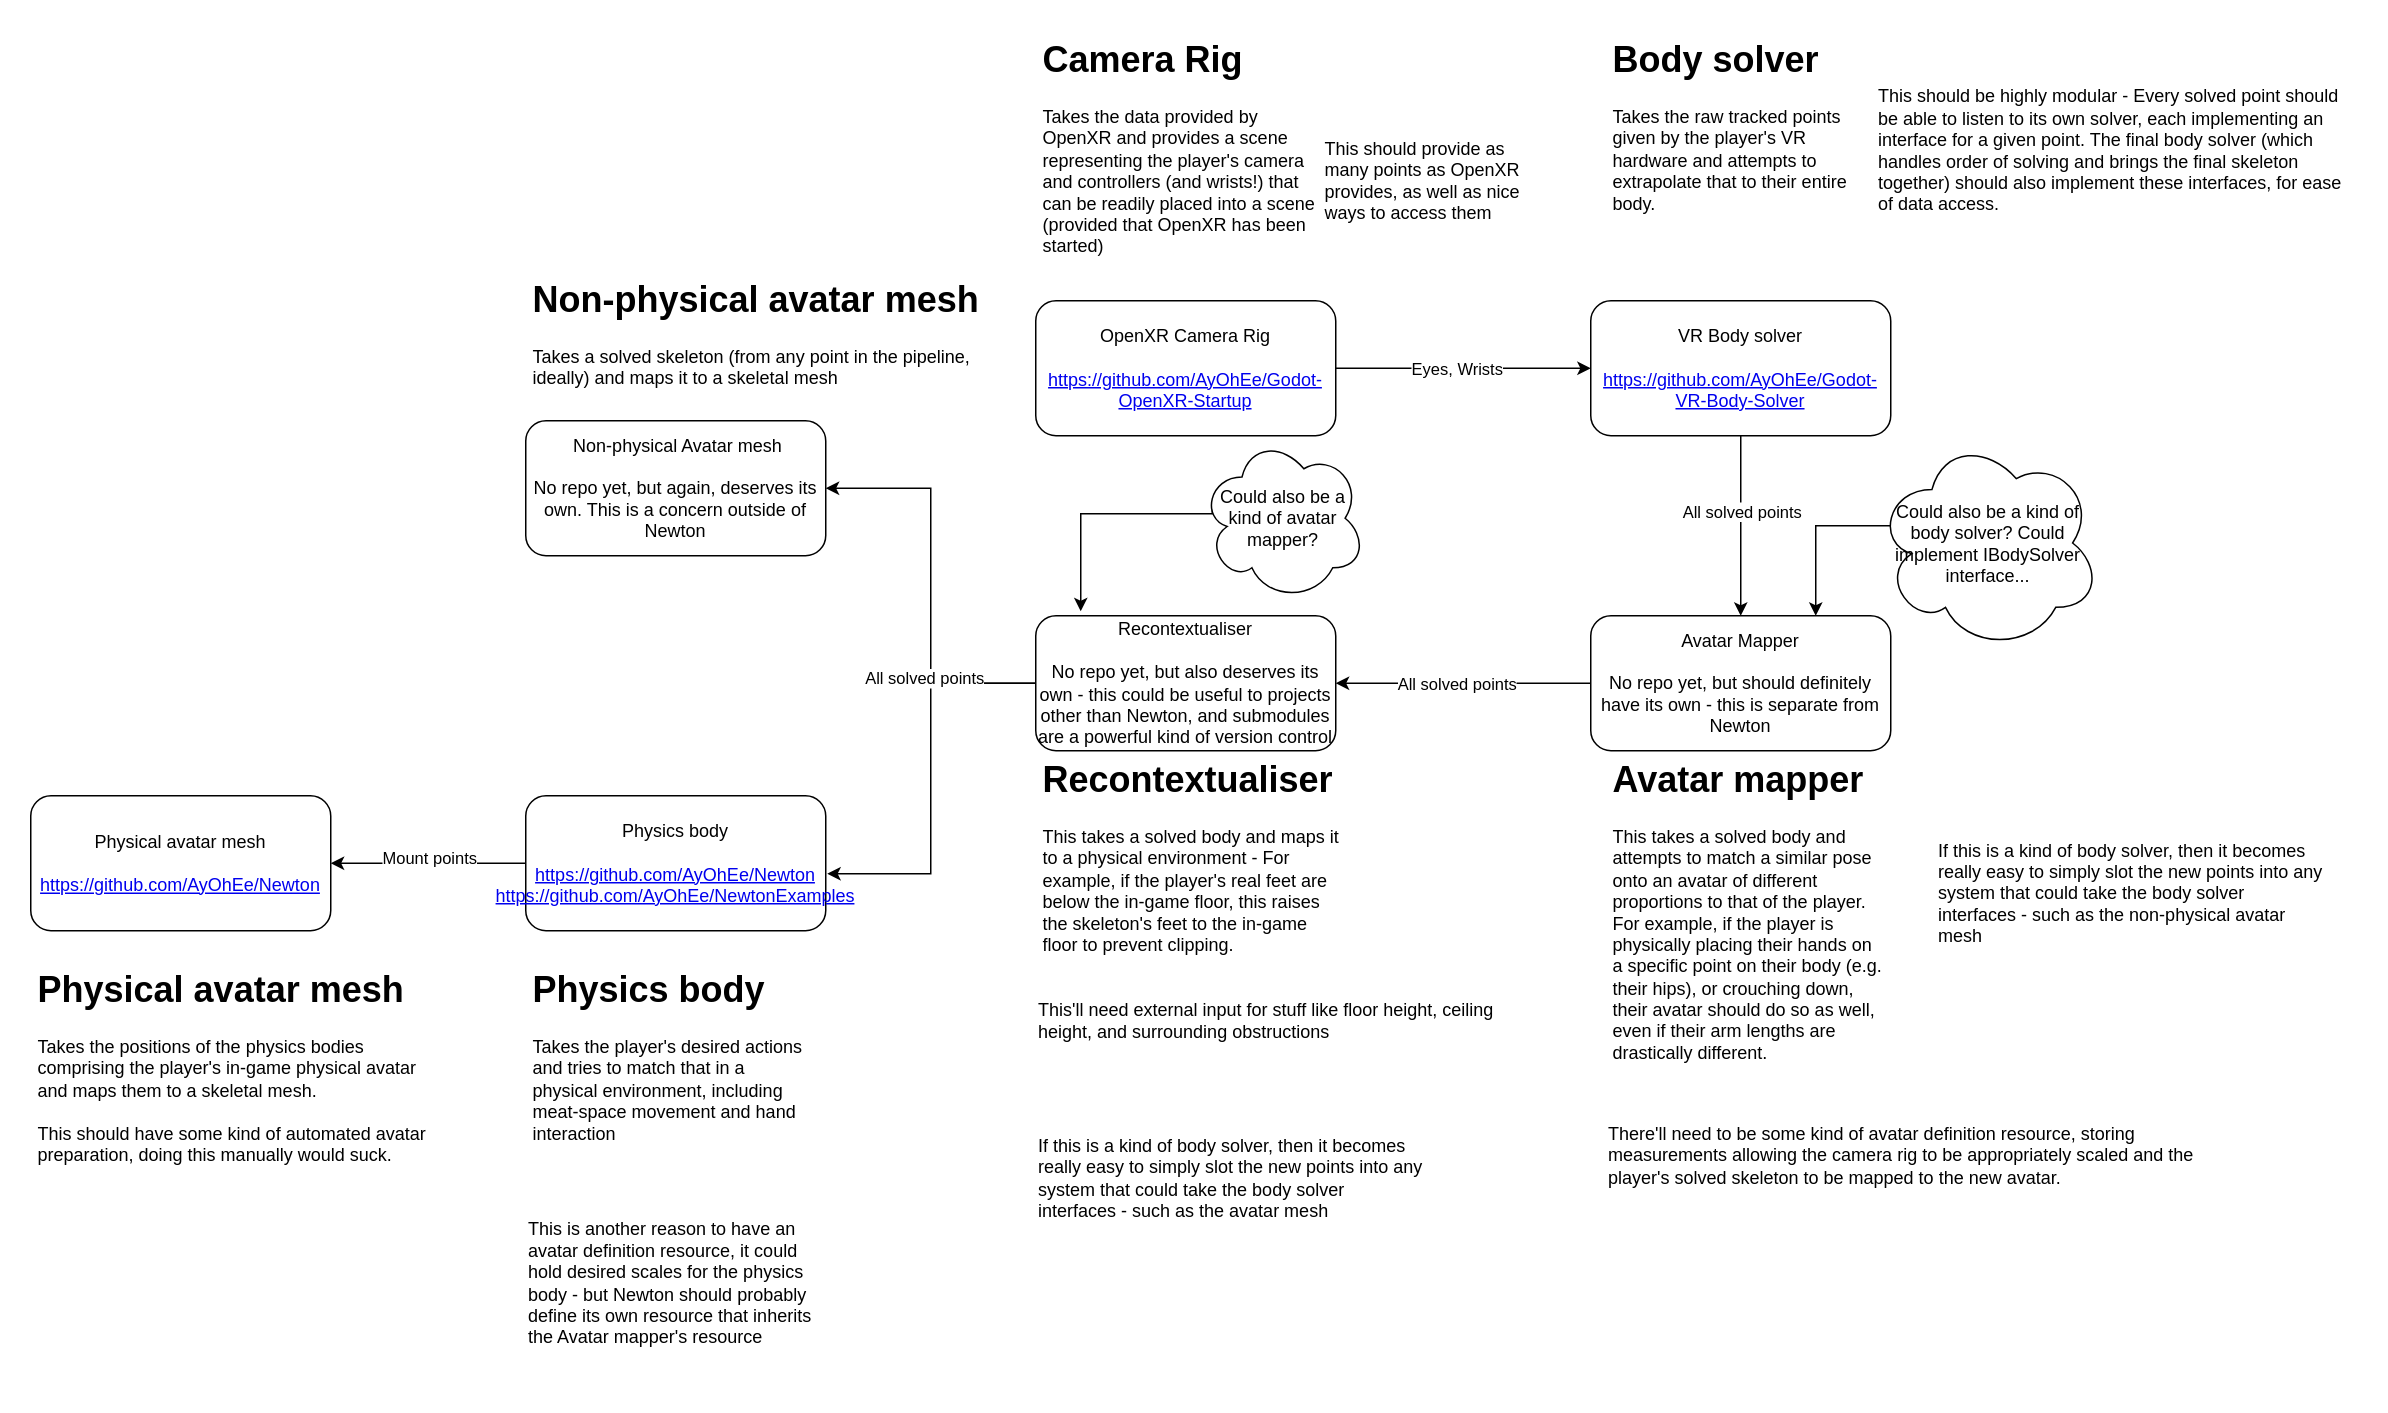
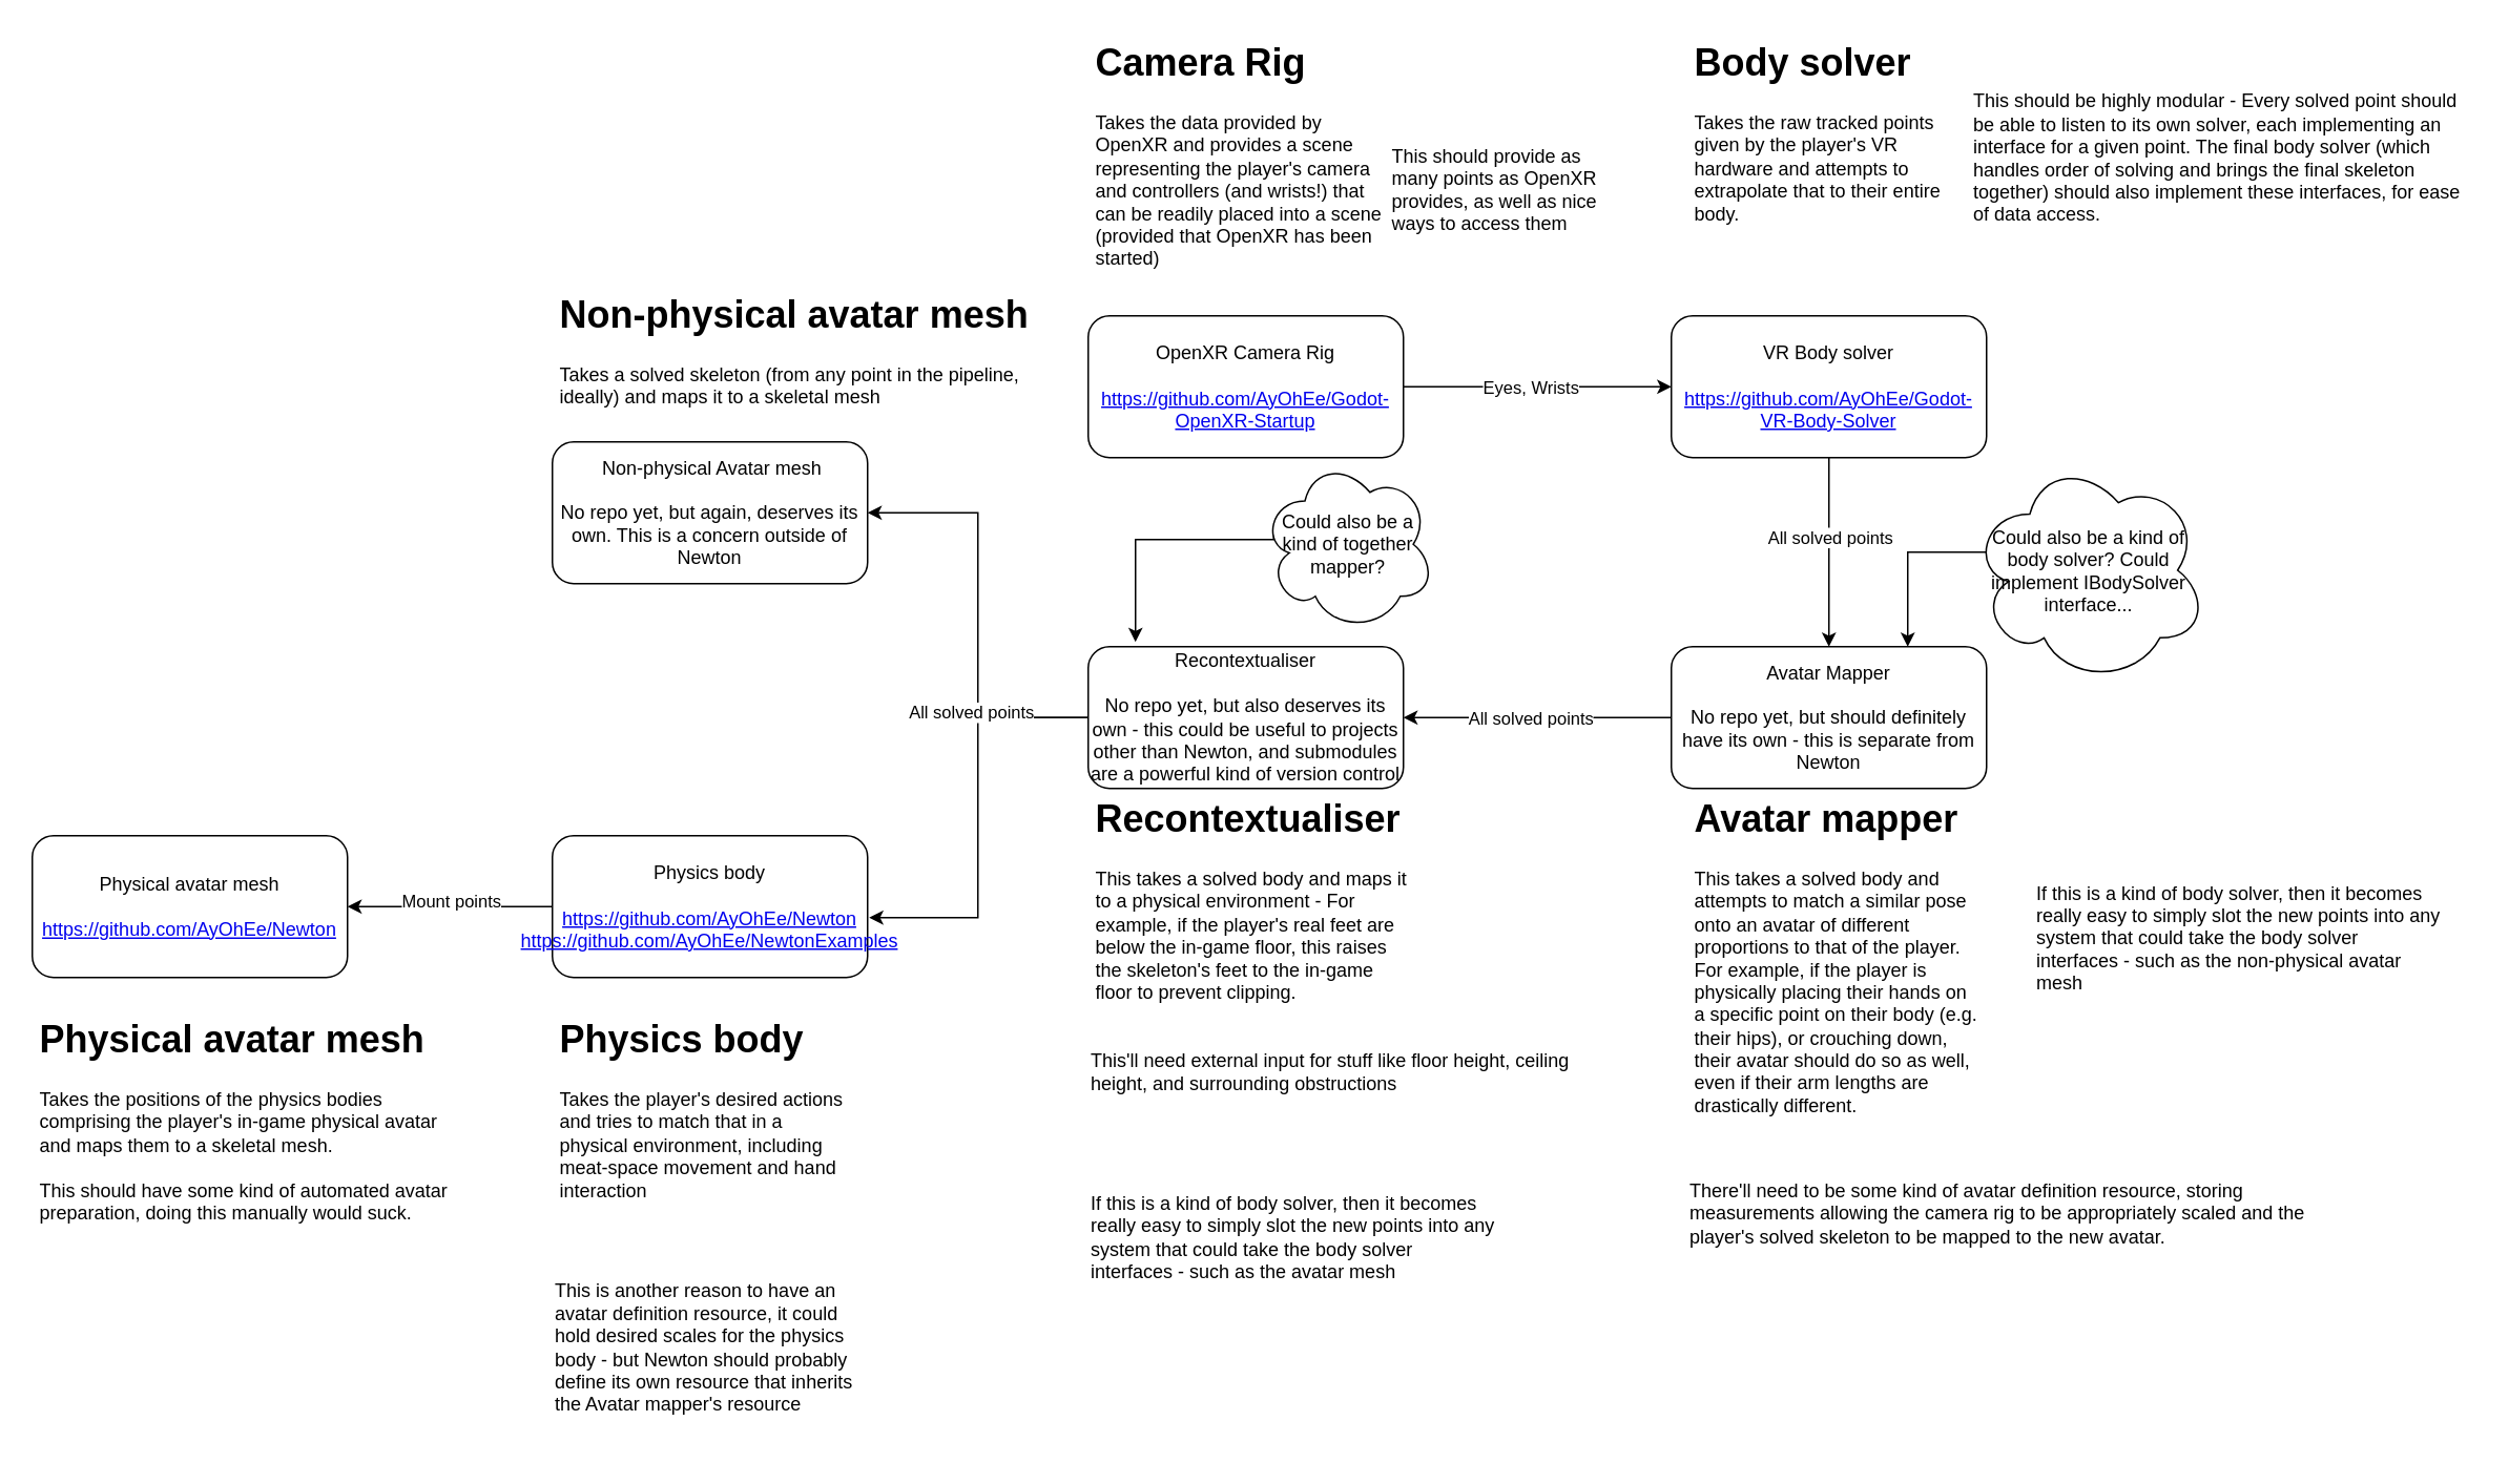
- <mxCell id="15" value="Could also be a kind of avatar mapper?" style="ellipse;shape=cloud;whiteSpace=wrap;html=1;" vertex="1" parent="1"><mxGeometry x="800" y="290" width="110" height="110" as="geometry" /></mxCell>
+ <mxCell id="15" value="Could also be a kind of together mapper?" style="ellipse;shape=cloud;whiteSpace=wrap;html=1;" vertex="1" parent="1"><mxGeometry x="800" y="290" width="110" height="110" as="geometry" /></mxCell>
